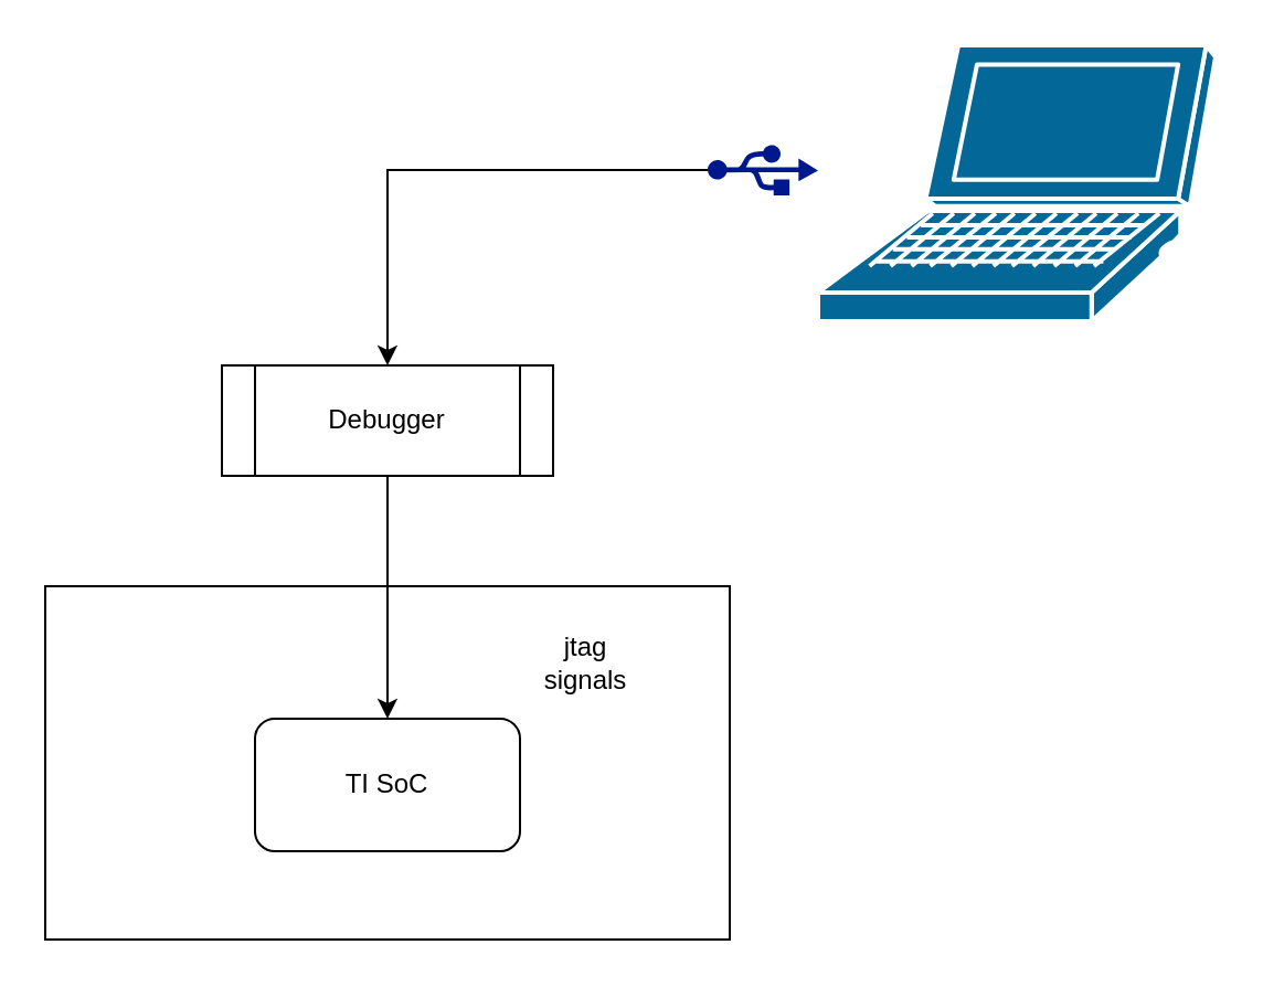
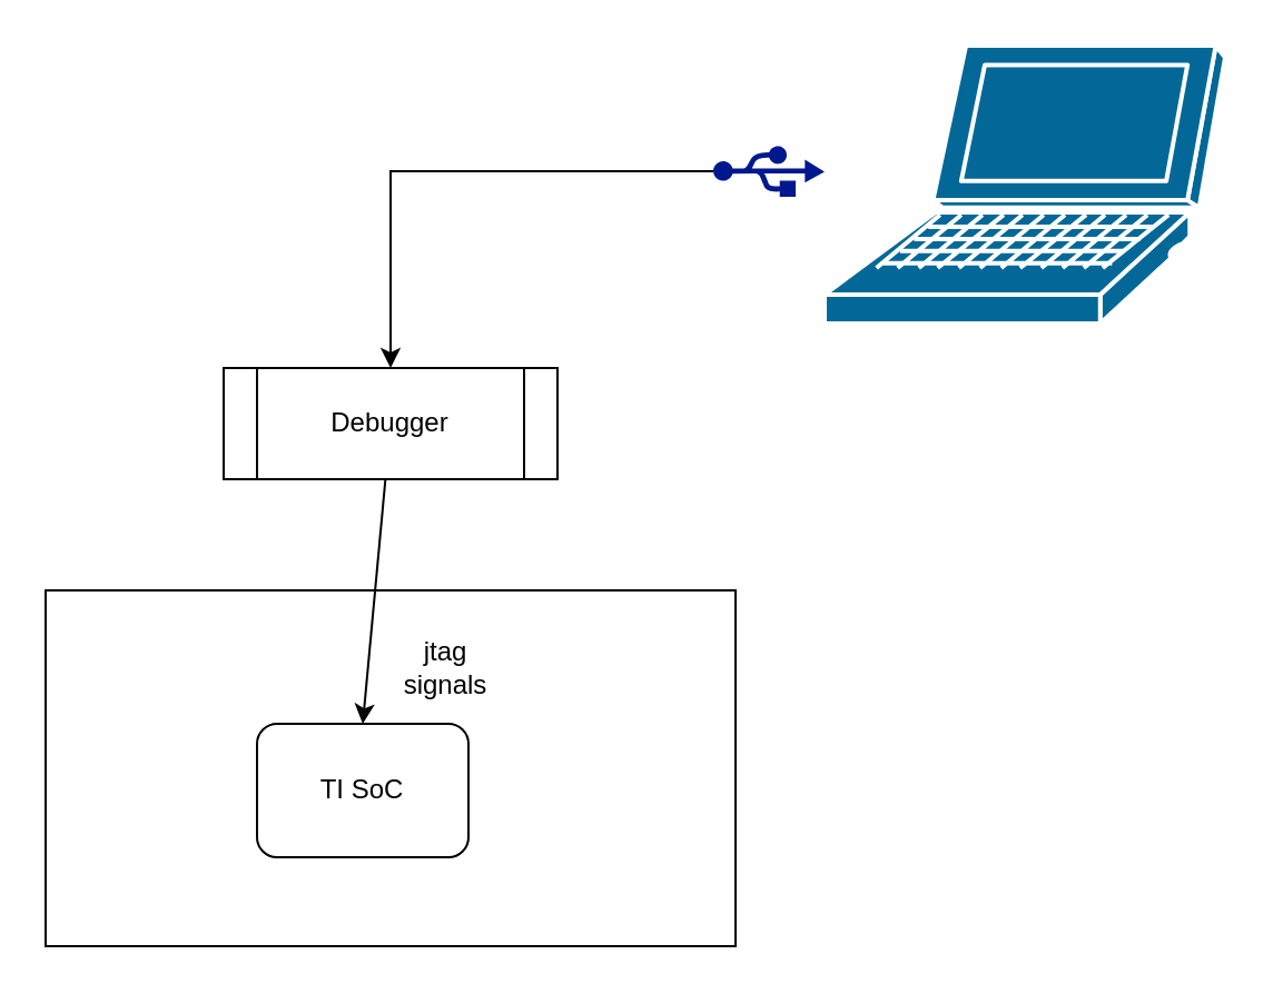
- <mxCell id="6" value="jtag signals" style="text;html=1;strokeColor=none;fillColor=none;align=center;verticalAlign=middle;whiteSpace=wrap;rounded=0;" parent="1" vertex="1"><mxGeometry x="235" y="285" width="60" height="30" as="geometry" /></mxCell>
+ <mxCell id="6" value="jtag signals" style="text;html=1;strokeColor=none;fillColor=none;align=center;verticalAlign=middle;whiteSpace=wrap;rounded=0;" parent="1" vertex="1"><mxGeometry x="170" y="285" width="60" height="30" as="geometry" /></mxCell>
- <mxCell id="4" value="TI SoC" style="rounded=1;whiteSpace=wrap;html=1;" parent="1" vertex="1"><mxGeometry x="115" y="325" width="120" height="60" as="geometry" /></mxCell>
+ <mxCell id="4" value="TI SoC" style="rounded=1;whiteSpace=wrap;html=1;" parent="1" vertex="1"><mxGeometry x="115" y="325" width="95" height="60" as="geometry" /></mxCell>
